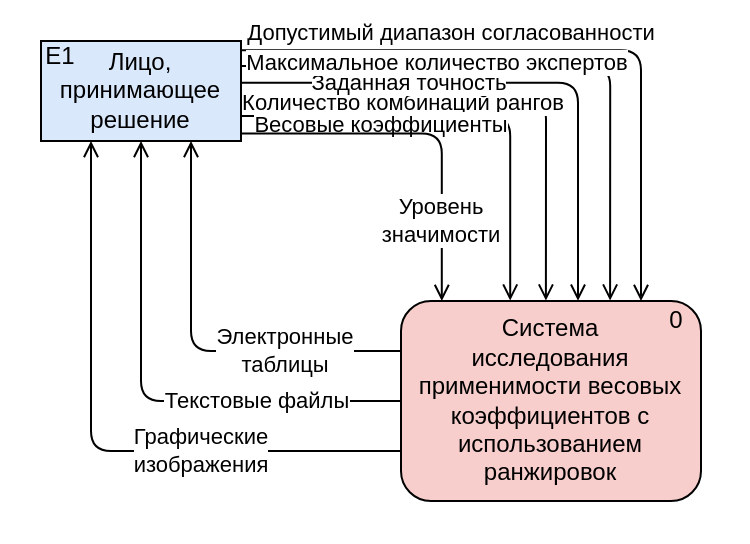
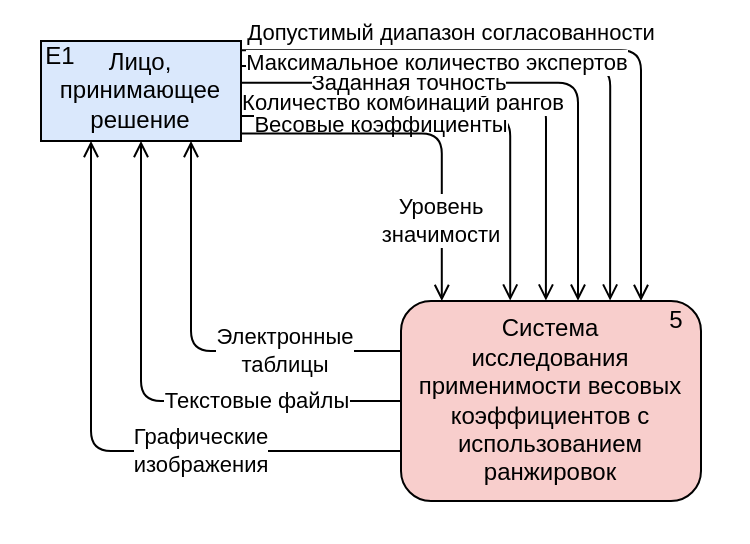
- <mxCell id="4" value="0" style="shape=ellipse;html=1;dashed=0;whiteSpace=wrap;aspect=fixed;perimeter=ellipsePerimeter;strokeColor=none;fillColor=none;" parent="2" vertex="1"><mxGeometry x="123" width="30" height="30" as="geometry" /></mxCell>
+ <mxCell id="4" value="5" style="shape=ellipse;html=1;dashed=0;whiteSpace=wrap;aspect=fixed;perimeter=ellipsePerimeter;strokeColor=none;fillColor=none;" parent="2" vertex="1"><mxGeometry x="123" width="30" height="30" as="geometry" /></mxCell>
